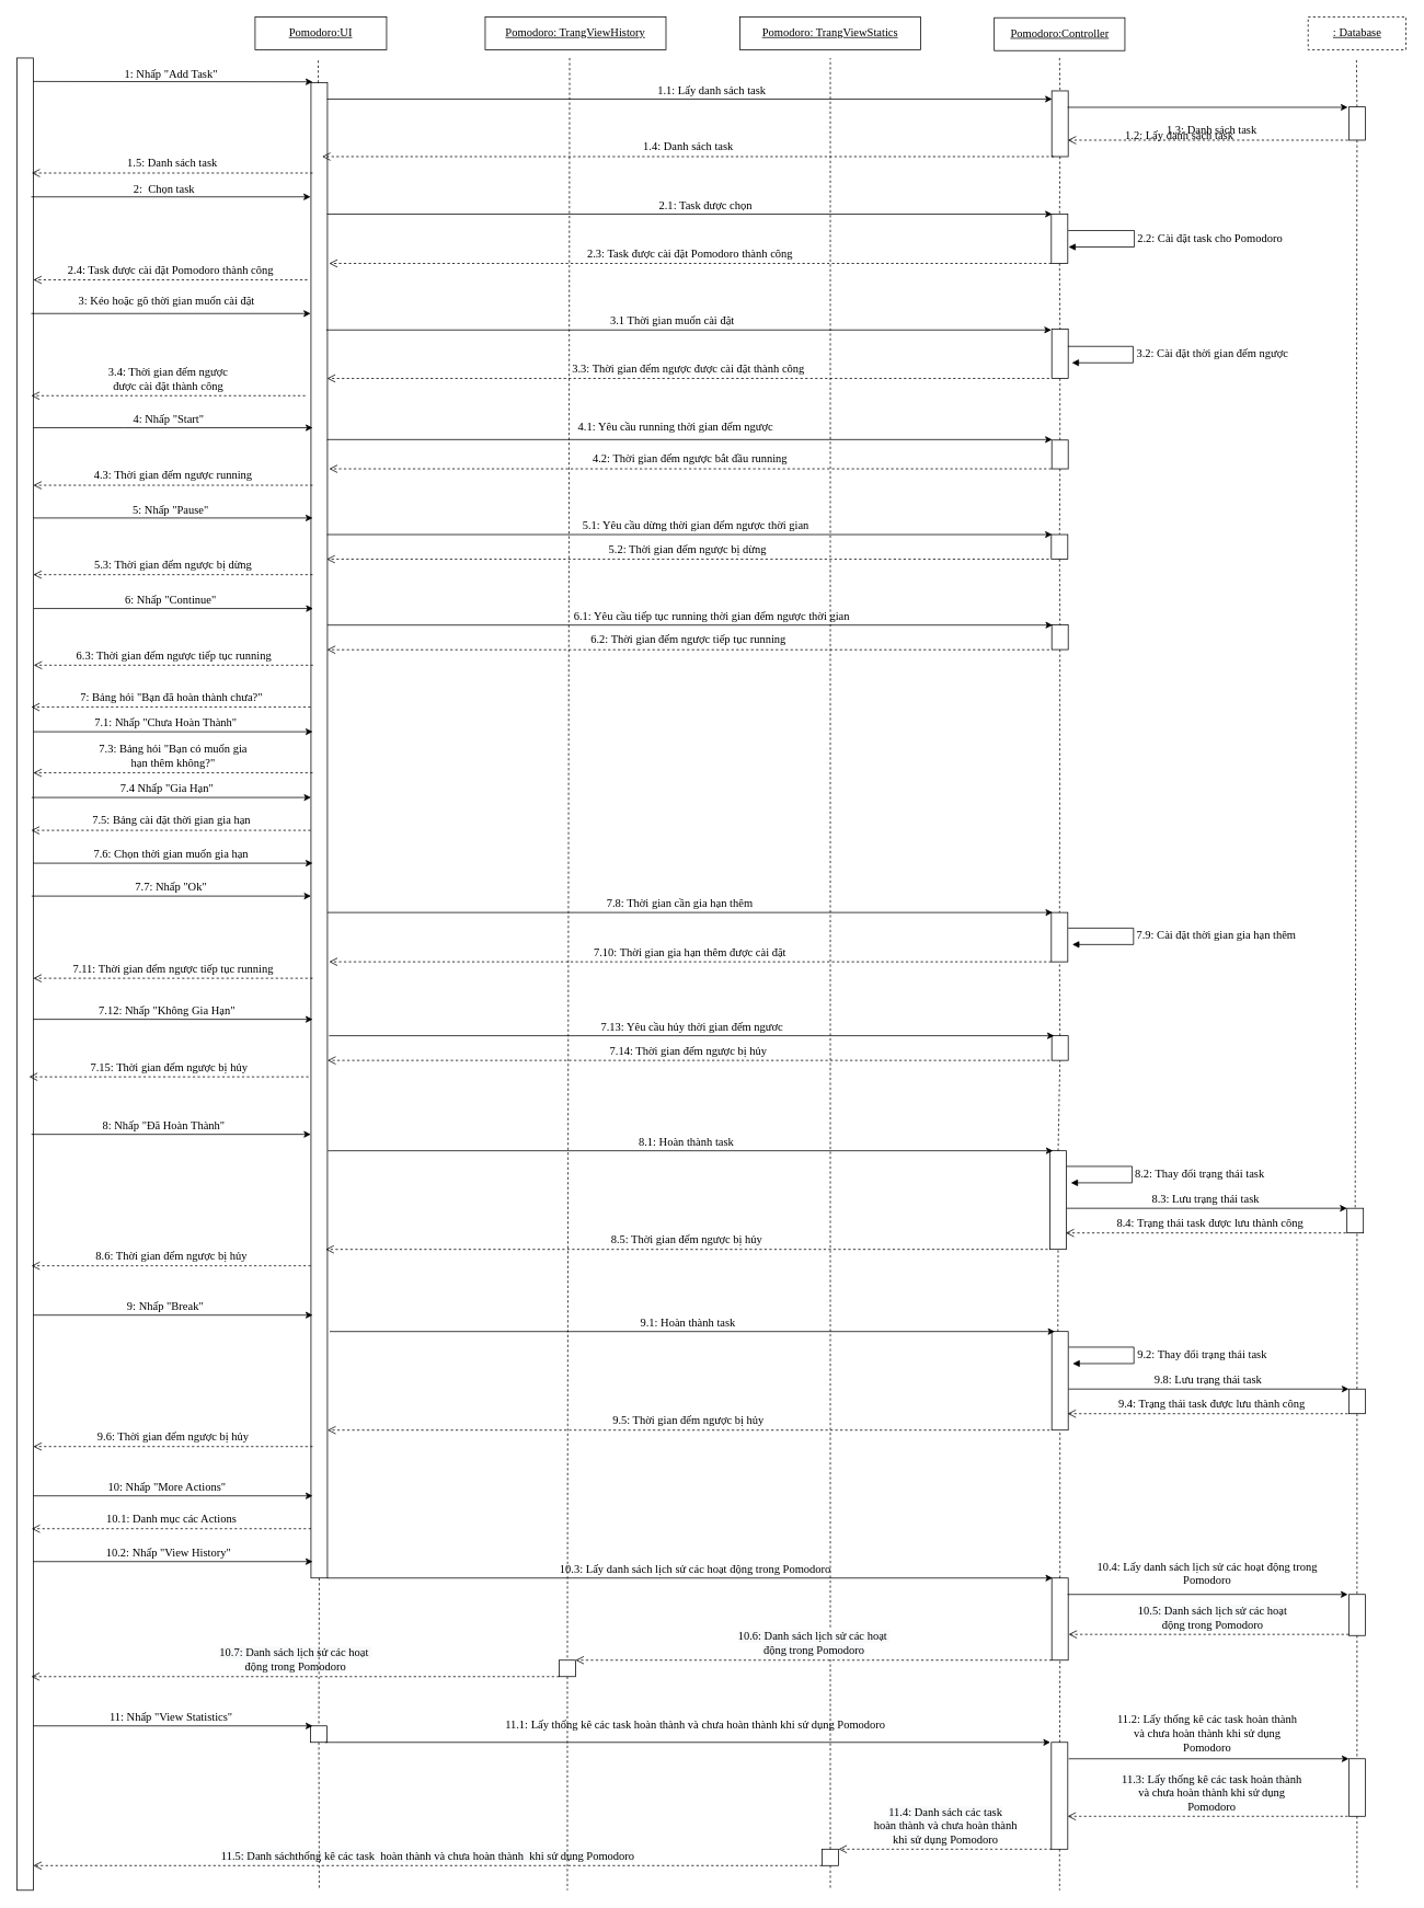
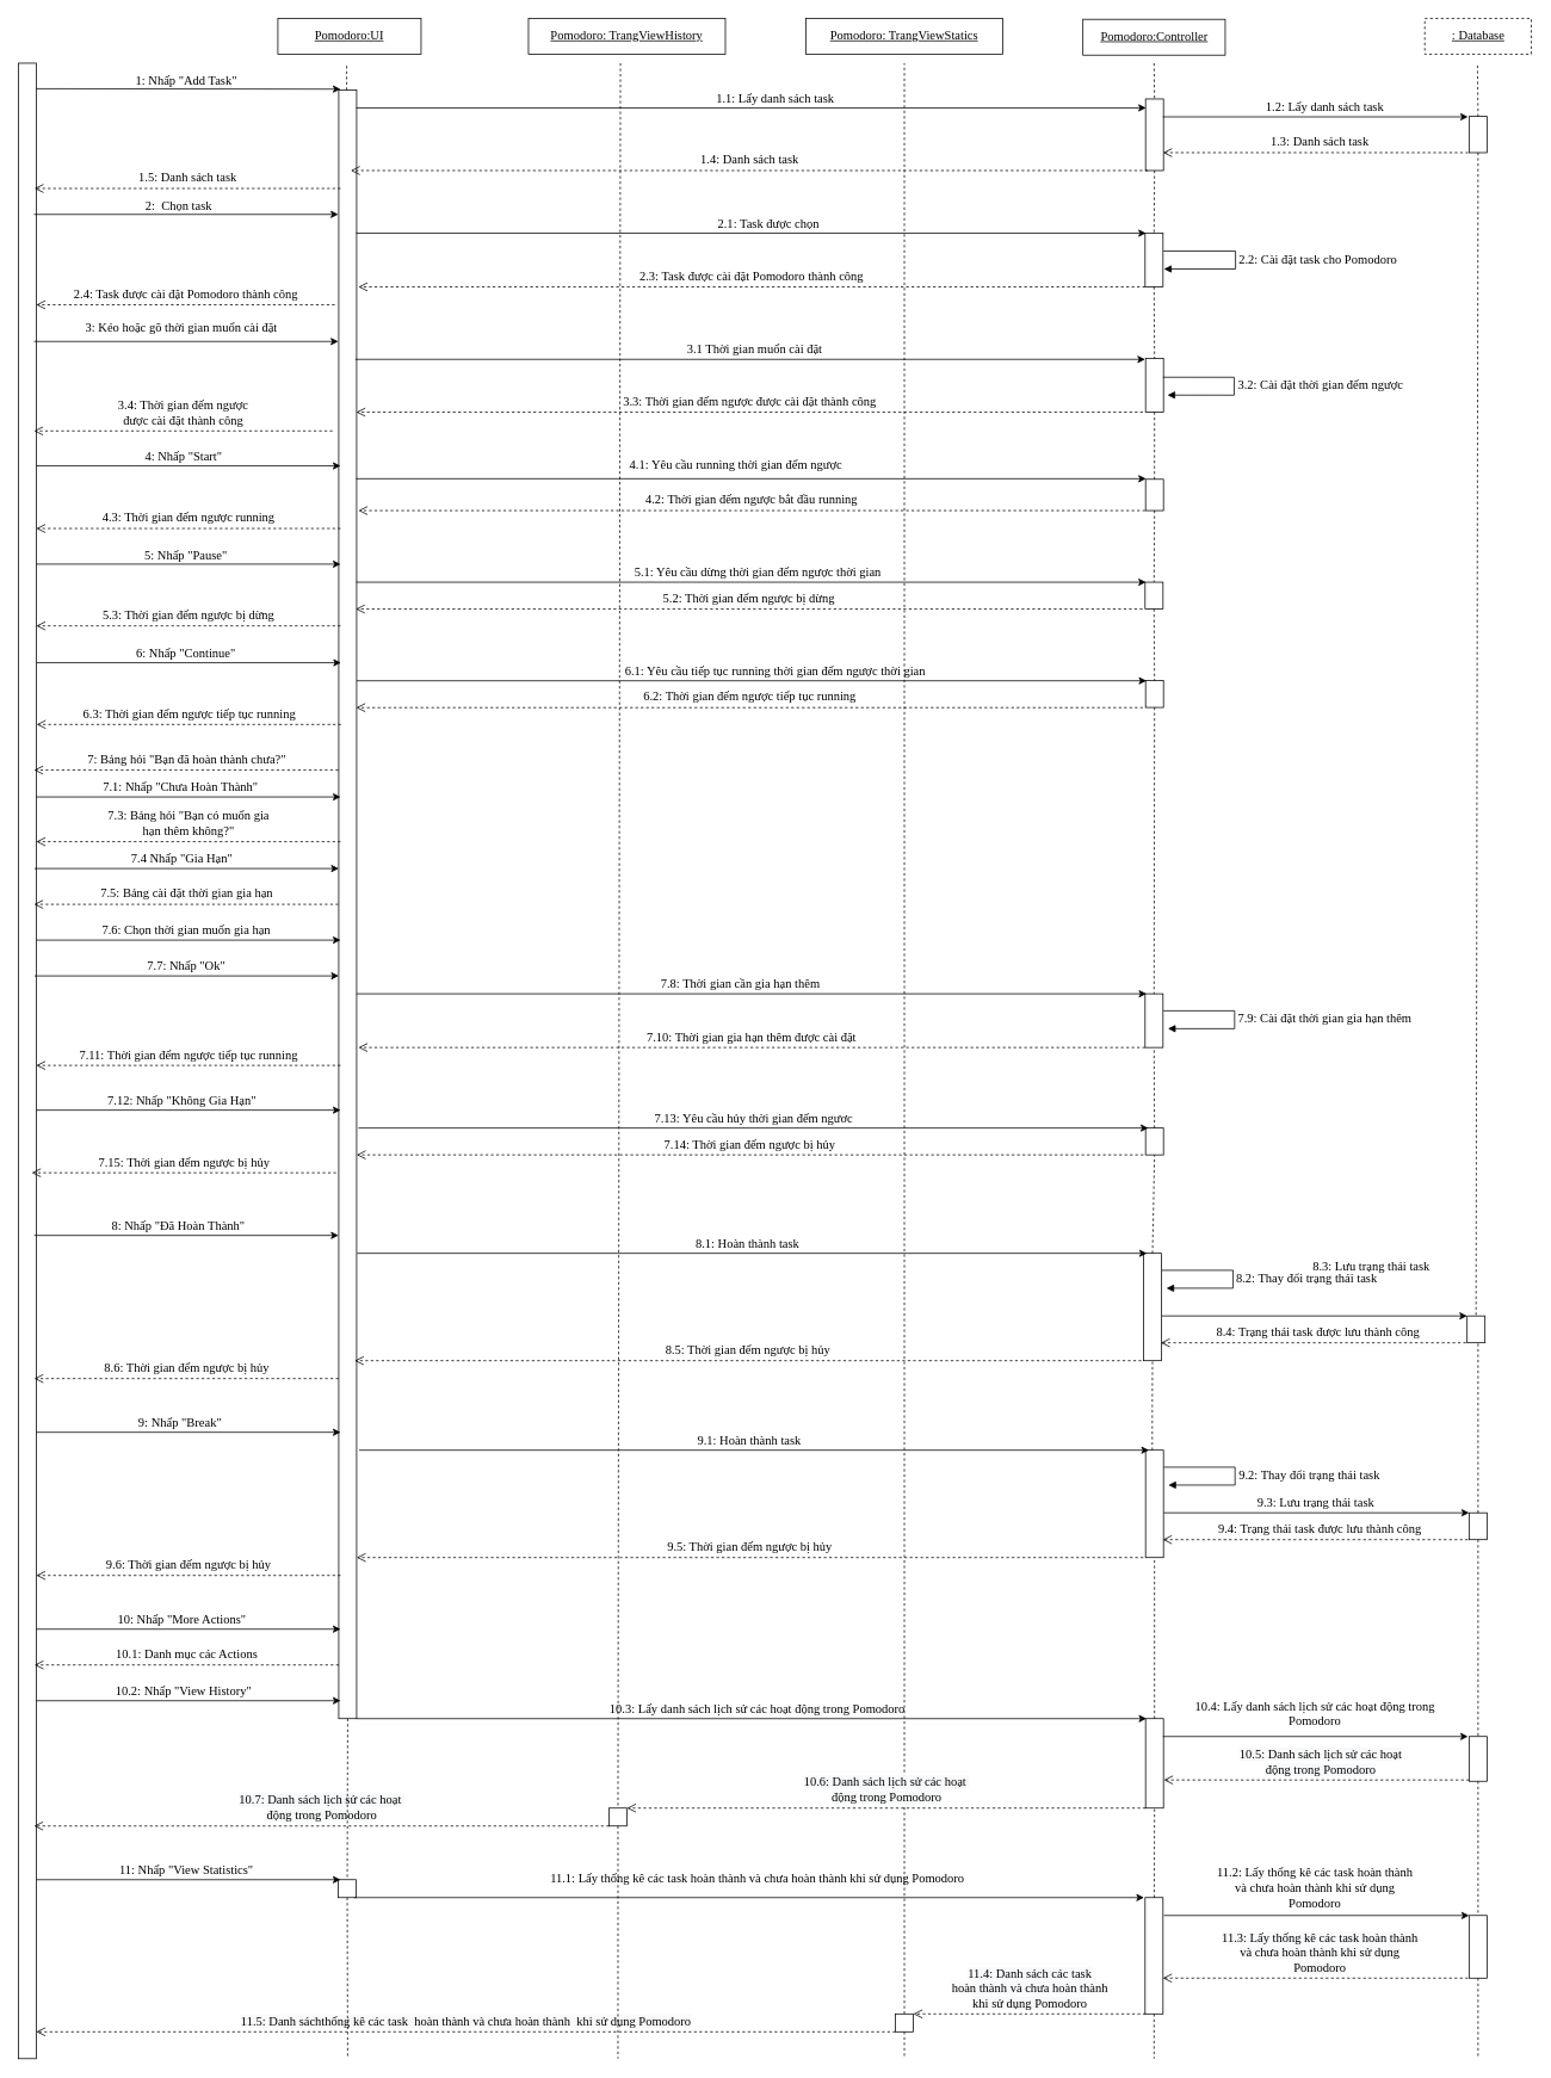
- <mxCell id="37" value="1.2: Lấy danh sách task" style="text;html=1;strokeColor=none;fillColor=none;align=center;verticalAlign=middle;whiteSpace=wrap;rounded=0;fontFamily=Verdana;fontSize=14;" parent="1" vertex="1"><mxGeometry x="1345" y="155" width="180" height="20" as="geometry" /></mxCell>
+ <mxCell id="37" value="1.2: Lấy danh sách task" style="text;html=1;strokeColor=none;fillColor=none;align=center;verticalAlign=middle;whiteSpace=wrap;rounded=0;fontFamily=Verdana;fontSize=14;" parent="1" vertex="1"><mxGeometry x="1390" y="110" width="180" height="20" as="geometry" /></mxCell>
- <mxCell id="33" value="3.1 Thời gian muốn cài đặt" style="text;html=1;strokeColor=none;fillColor=none;align=center;verticalAlign=middle;whiteSpace=wrap;rounded=0;fontFamily=Verdana;fontSize=14;" parent="1" vertex="1"><mxGeometry x="711" y="381" width="214" height="20" as="geometry" /></mxCell>
+ <mxCell id="33" value="3.1 Thời gian muốn cài đặt" style="text;html=1;strokeColor=none;fillColor=none;align=center;verticalAlign=middle;whiteSpace=wrap;rounded=0;fontFamily=Verdana;fontSize=14;" parent="1" vertex="1"><mxGeometry x="736" y="381" width="214" height="20" as="geometry" /></mxCell>
- <mxCell id="149" value="8.3: Lưu trạng thái task" style="text;html=1;strokeColor=none;fillColor=none;align=center;verticalAlign=middle;whiteSpace=wrap;rounded=0;fontFamily=Verdana;fontSize=14;" parent="1" vertex="1"><mxGeometry x="1376.26" y="1450" width="181.5" height="20" as="geometry" /></mxCell>
+ <mxCell id="149" value="8.3: Lưu trạng thái task" style="text;html=1;strokeColor=none;fillColor=none;align=center;verticalAlign=middle;whiteSpace=wrap;rounded=0;fontFamily=Verdana;fontSize=14;" parent="1" vertex="1"><mxGeometry x="1441.26" y="1405" width="181.5" height="20" as="geometry" /></mxCell>
- <mxCell id="44" value="9.8: Lưu trạng thái task" style="text;html=1;strokeColor=none;fillColor=none;align=center;verticalAlign=middle;whiteSpace=wrap;rounded=0;fontFamily=Verdana;fontSize=14;" parent="1" vertex="1"><mxGeometry x="1378.5" y="1670" width="181.5" height="20" as="geometry" /></mxCell>
+ <mxCell id="44" value="9.3: Lưu trạng thái task" style="text;html=1;strokeColor=none;fillColor=none;align=center;verticalAlign=middle;whiteSpace=wrap;rounded=0;fontFamily=Verdana;fontSize=14;" parent="1" vertex="1"><mxGeometry x="1378.5" y="1670" width="181.5" height="20" as="geometry" /></mxCell>
